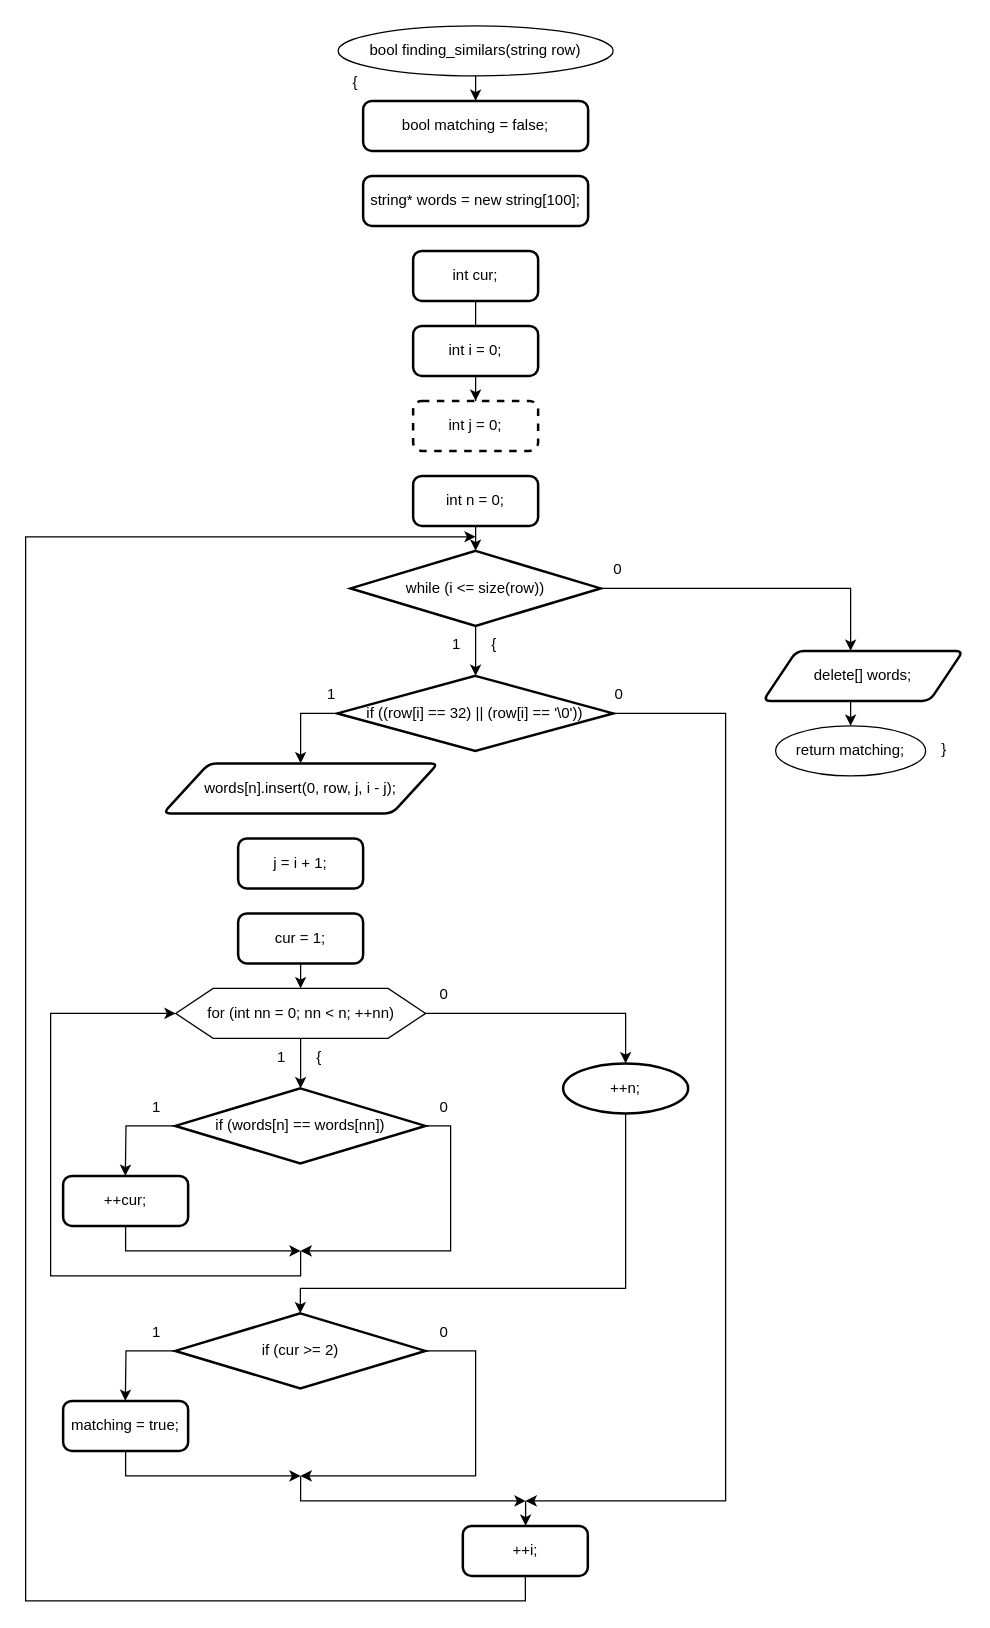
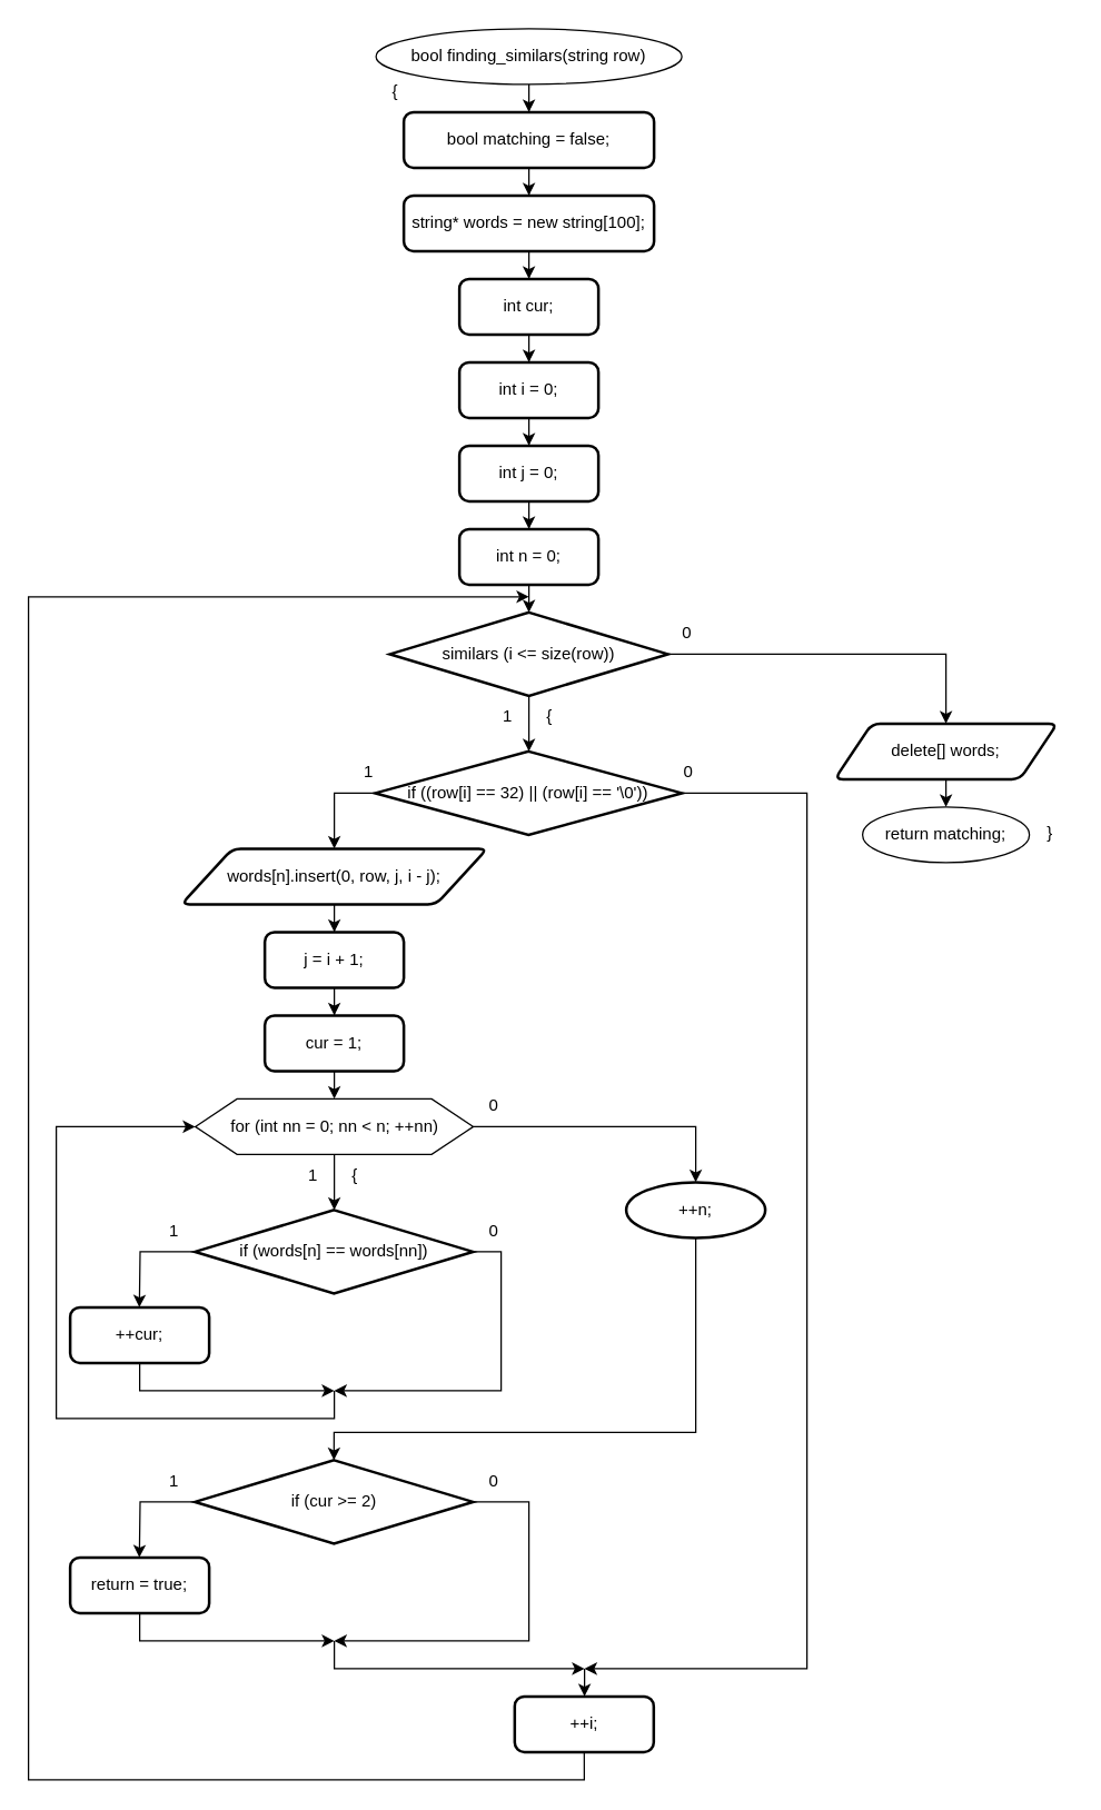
+ <mxCell id="4" value="" style="edgeStyle=orthogonalEdgeStyle;rounded=0;orthogonalLoop=1;jettySize=auto;html=1;" edge="1" parent="1" source="5" target="7"><mxGeometry relative="1" as="geometry" /></mxCell>
+ <mxCell id="6" style="edgeStyle=orthogonalEdgeStyle;rounded=0;orthogonalLoop=1;jettySize=auto;html=1;exitX=0.5;exitY=1;exitDx=0;exitDy=0;" edge="1" parent="1" source="7" target="9"><mxGeometry relative="1" as="geometry"><mxPoint x="380" y="220" as="targetPoint" /></mxGeometry></mxCell>
- <mxCell id="8" style="edgeStyle=orthogonalEdgeStyle;rounded=0;orthogonalLoop=1;jettySize=auto;html=1;exitX=0.5;exitY=1;exitDx=0;exitDy=0;endArrow=none;" edge="1" parent="1" source="9" target="11"><mxGeometry relative="1" as="geometry"><mxPoint x="380" y="270" as="targetPoint" /></mxGeometry></mxCell>
+ <mxCell id="8" style="edgeStyle=orthogonalEdgeStyle;rounded=0;orthogonalLoop=1;jettySize=auto;html=1;exitX=0.5;exitY=1;exitDx=0;exitDy=0;" edge="1" parent="1" source="9" target="11"><mxGeometry relative="1" as="geometry"><mxPoint x="380" y="270" as="targetPoint" /></mxGeometry></mxCell>
- <mxCell id="13" value="int j = 0;" style="rounded=1;whiteSpace=wrap;html=1;absoluteArcSize=1;arcSize=14;strokeWidth=2;dashed=1;" vertex="1" parent="1"><mxGeometry x="330" y="320" width="100" height="40" as="geometry" /></mxCell>
+ <mxCell id="13" value="int j = 0;" style="rounded=1;whiteSpace=wrap;html=1;absoluteArcSize=1;arcSize=14;strokeWidth=2;" vertex="1" parent="1"><mxGeometry x="330" y="320" width="100" height="40" as="geometry" /></mxCell>
+ <mxCell id="12" style="edgeStyle=orthogonalEdgeStyle;rounded=0;orthogonalLoop=1;jettySize=auto;html=1;exitX=0.5;exitY=1;exitDx=0;exitDy=0;" edge="1" parent="1" source="13" target="15"><mxGeometry relative="1" as="geometry"><mxPoint x="380" y="400" as="targetPoint" /></mxGeometry></mxCell>
- <mxCell id="18" value="while (i &amp;lt;= size(row))" style="strokeWidth=2;html=1;shape=mxgraph.flowchart.decision;whiteSpace=wrap;" vertex="1" parent="1"><mxGeometry x="280" y="440" width="200" height="60" as="geometry" /></mxCell>
+ <mxCell id="18" value="similars (i &amp;lt;= size(row))" style="strokeWidth=2;html=1;shape=mxgraph.flowchart.decision;whiteSpace=wrap;" vertex="1" parent="1"><mxGeometry x="280" y="440" width="200" height="60" as="geometry" /></mxCell>
- <mxCell id="61" value="delete[] words;" style="shape=parallelogram;html=1;strokeWidth=2;perimeter=parallelogramPerimeter;whiteSpace=wrap;rounded=1;arcSize=12;size=0.167;" vertex="1" parent="1"><mxGeometry x="610" y="520" width="160" height="40" as="geometry" /></mxCell>
+ <mxCell id="61" value="delete[] words;" style="shape=parallelogram;html=1;strokeWidth=2;perimeter=parallelogramPerimeter;whiteSpace=wrap;rounded=1;arcSize=12;size=0.167;" vertex="1" parent="1"><mxGeometry x="600" y="520" width="160" height="40" as="geometry" /></mxCell>
+ <mxCell id="22" style="edgeStyle=orthogonalEdgeStyle;rounded=0;orthogonalLoop=1;jettySize=auto;html=1;exitX=0.5;exitY=1;exitDx=0;exitDy=0;" edge="1" parent="1" source="23" target="25"><mxGeometry relative="1" as="geometry"><mxPoint x="240" y="690" as="targetPoint" /></mxGeometry></mxCell>
+ <mxCell id="24" style="edgeStyle=orthogonalEdgeStyle;rounded=0;orthogonalLoop=1;jettySize=auto;html=1;exitX=0.5;exitY=1;exitDx=0;exitDy=0;" edge="1" parent="1" source="25" target="27"><mxGeometry relative="1" as="geometry"><mxPoint x="240" y="750" as="targetPoint" /></mxGeometry></mxCell>
- <mxCell id="50" value="matching = true;" style="rounded=1;whiteSpace=wrap;html=1;absoluteArcSize=1;arcSize=14;strokeWidth=2;" vertex="1" parent="1"><mxGeometry x="50" y="1120" width="100" height="40" as="geometry" /></mxCell>
+ <mxCell id="50" value="return = true;" style="rounded=1;whiteSpace=wrap;html=1;absoluteArcSize=1;arcSize=14;strokeWidth=2;" vertex="1" parent="1"><mxGeometry x="50" y="1120" width="100" height="40" as="geometry" /></mxCell>
